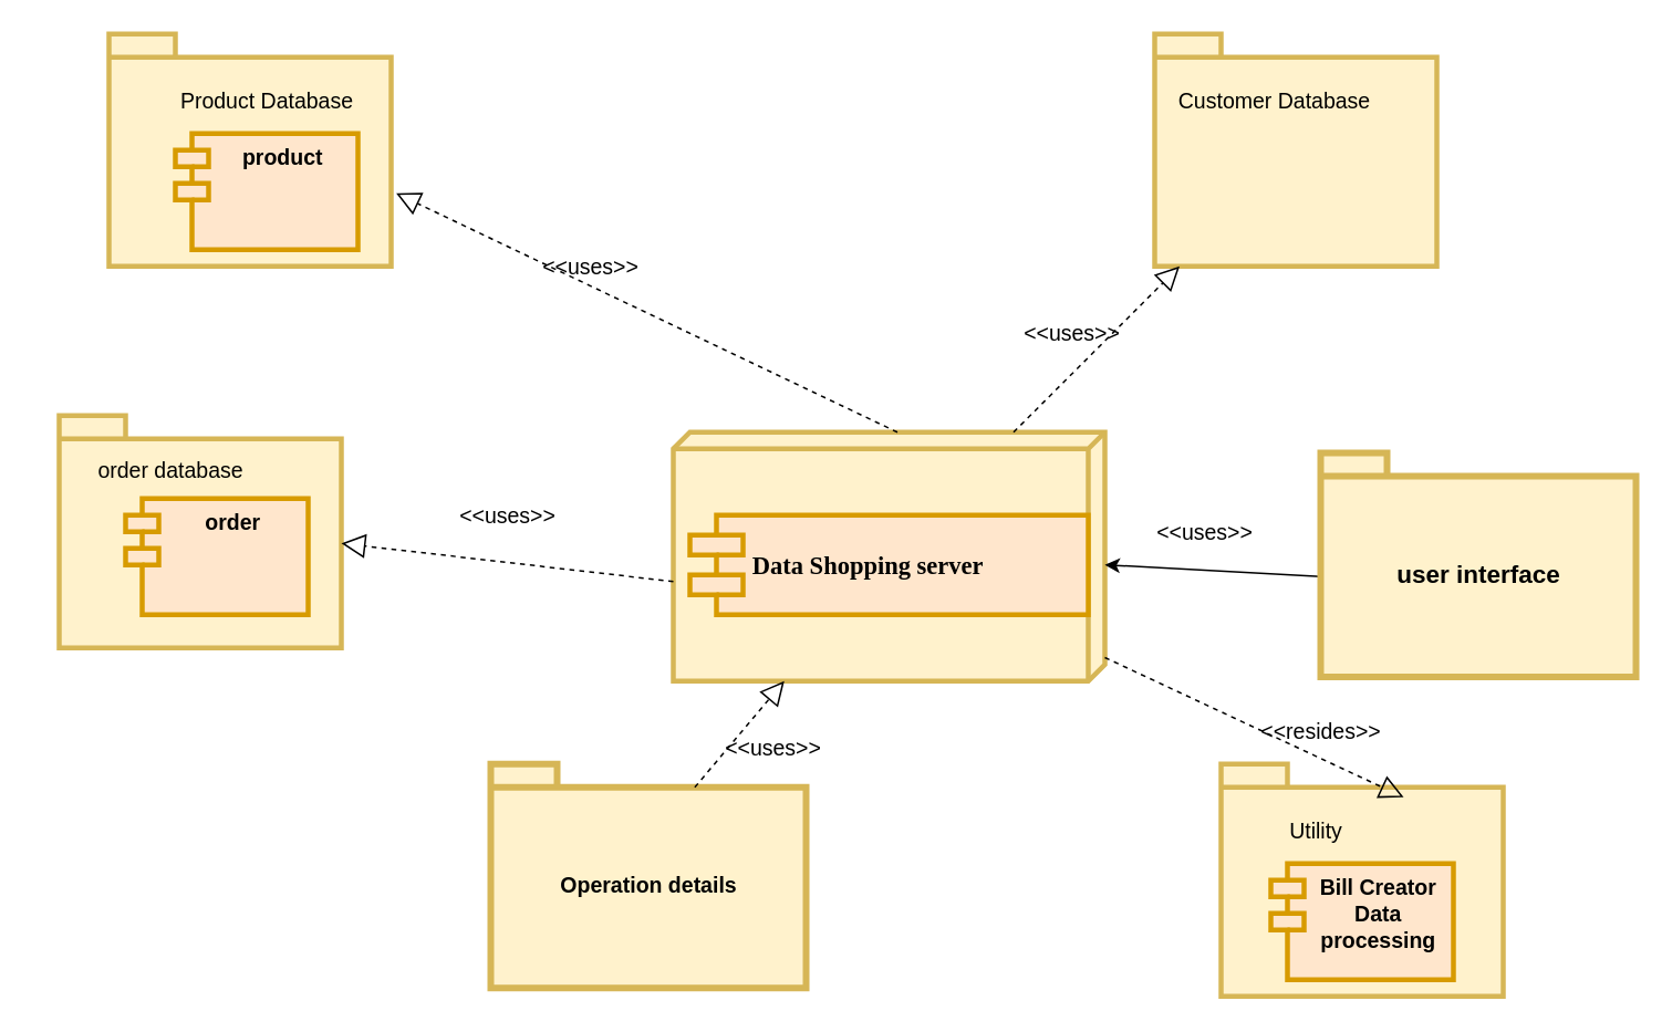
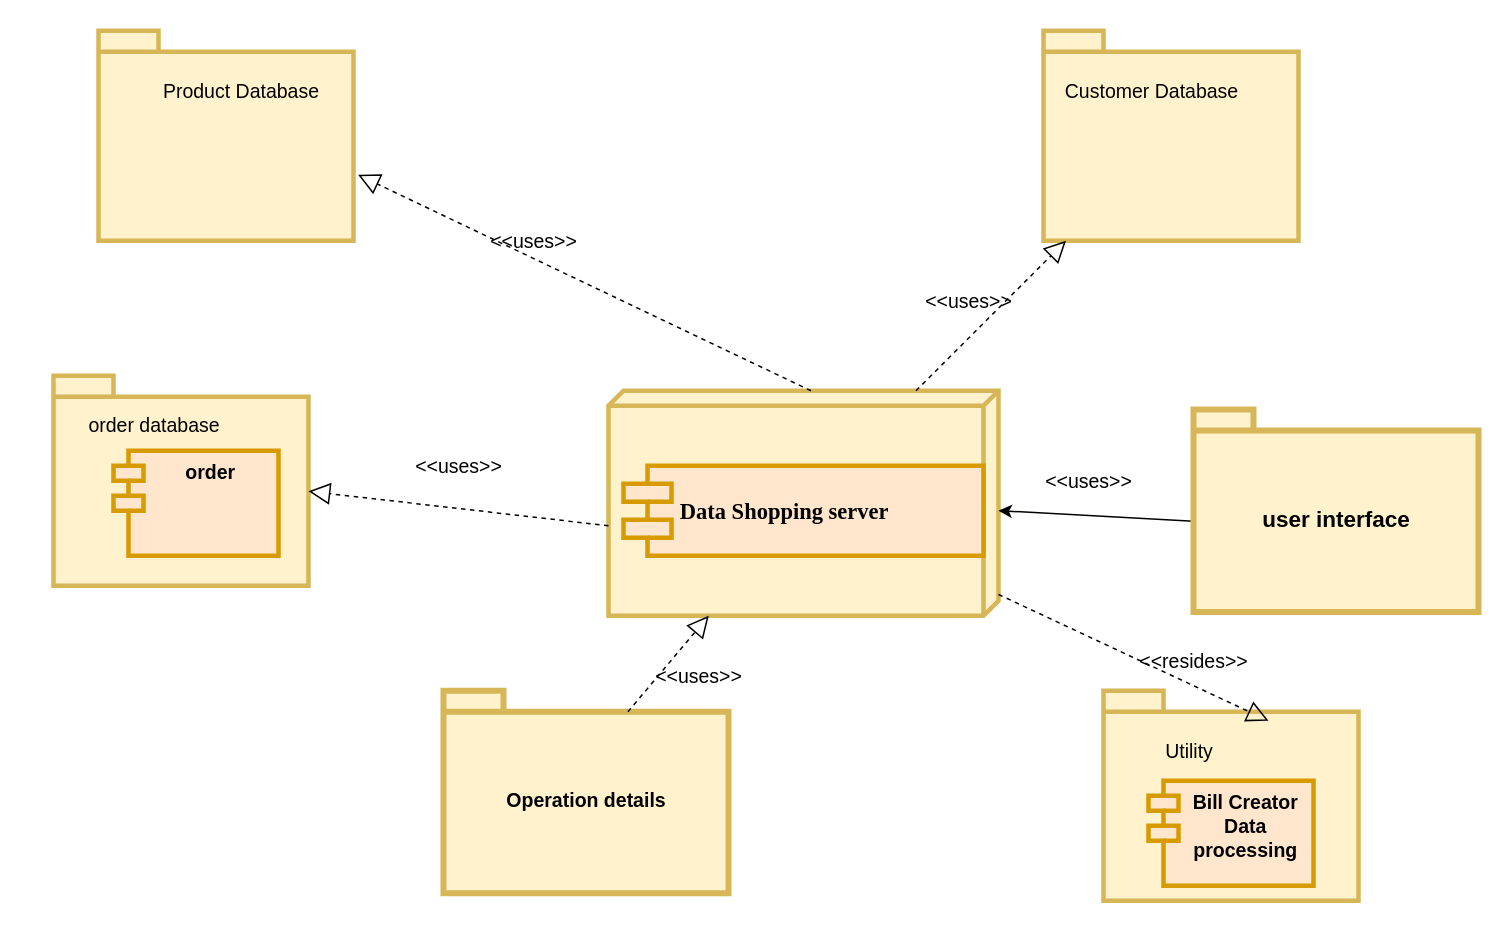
- <mxCell id="5" value="product " style="shape=module;align=left;spacingLeft=20;align=center;verticalAlign=top;fillColor=#ffe6cc;strokeColor=#d79b00;fontSize=13;fontStyle=1;strokeWidth=3;" vertex="1" parent="1"><mxGeometry x="105" y="80" width="110" height="70" as="geometry" /></mxCell>
